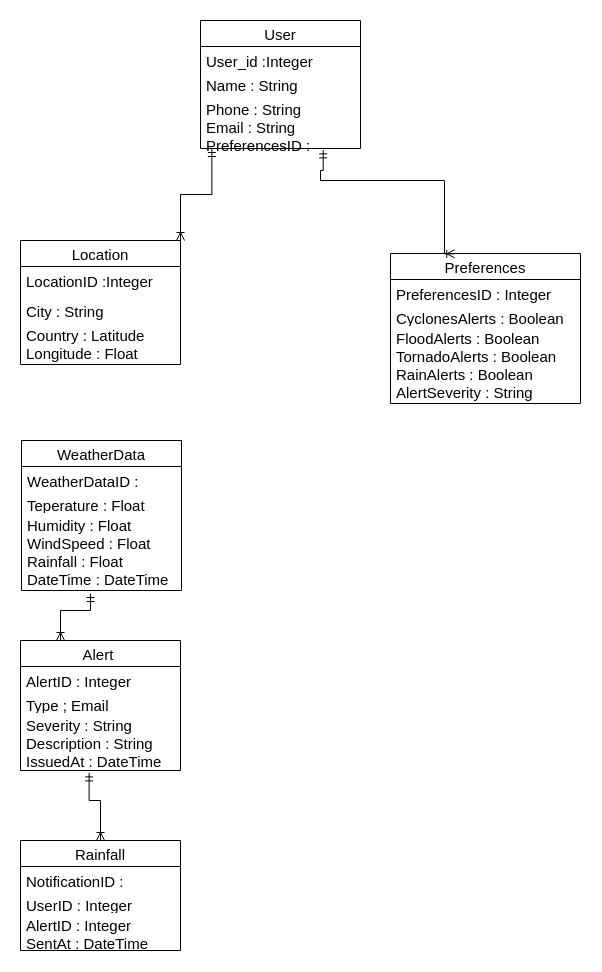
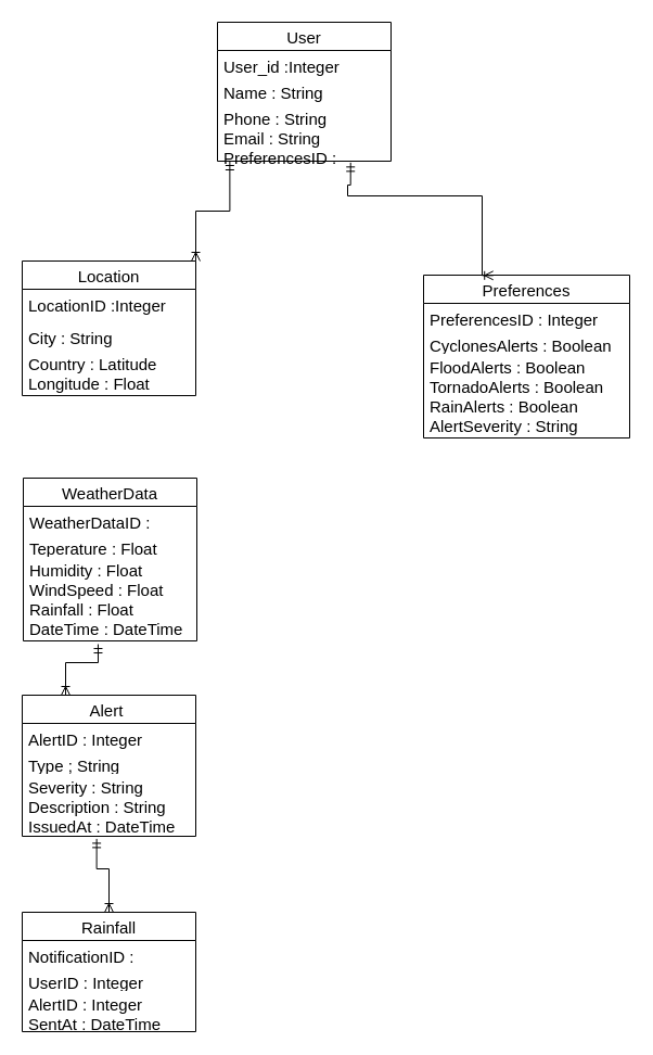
- <mxCell id="20" value="Type ; Email&amp;nbsp;" style="text;strokeColor=none;fillColor=none;spacingLeft=4;spacingRight=4;overflow=hidden;rotatable=0;points=[[0,0.5],[1,0.5]];portConstraint=eastwest;fontSize=15;whiteSpace=wrap;html=1;" parent="18" vertex="1"><mxGeometry y="50" width="160" height="20" as="geometry" /></mxCell>
+ <mxCell id="20" value="Type ; String&amp;nbsp;" style="text;strokeColor=none;fillColor=none;spacingLeft=4;spacingRight=4;overflow=hidden;rotatable=0;points=[[0,0.5],[1,0.5]];portConstraint=eastwest;fontSize=15;whiteSpace=wrap;html=1;" parent="18" vertex="1"><mxGeometry y="50" width="160" height="20" as="geometry" /></mxCell>
